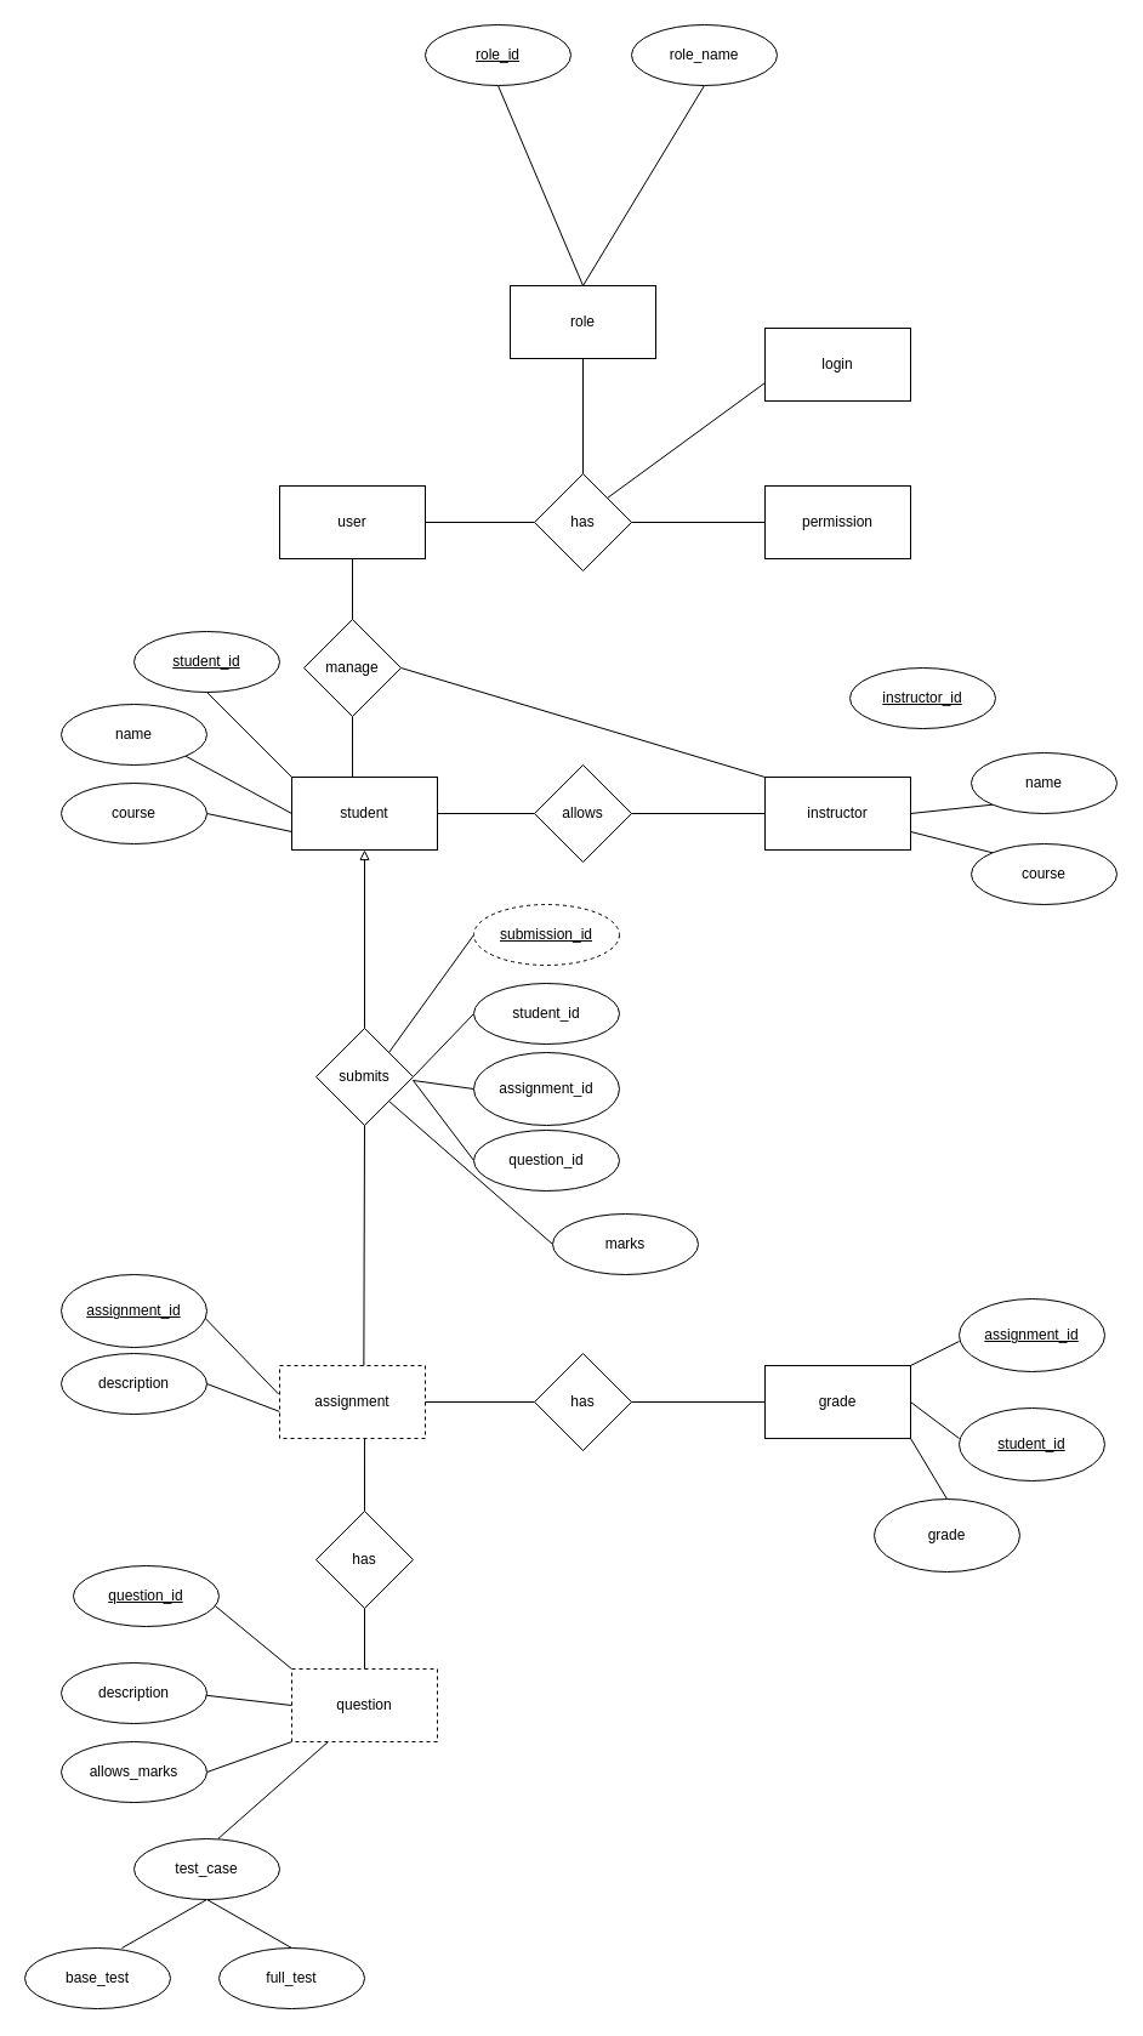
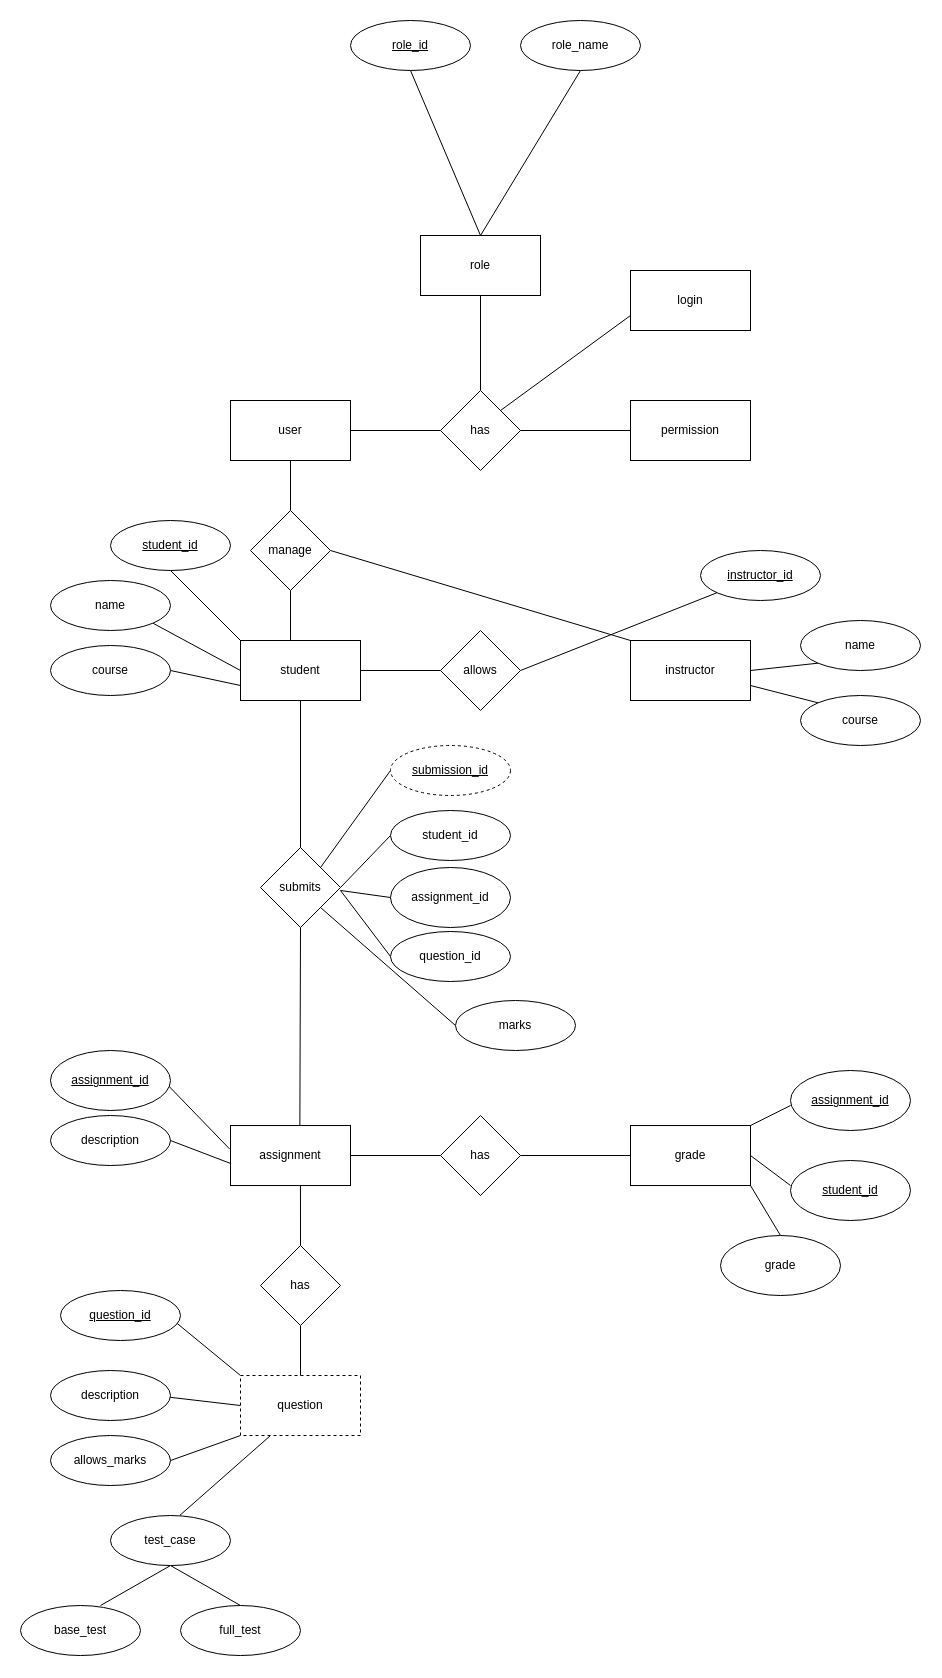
- <mxCell id="22" style="edgeStyle=none;rounded=0;orthogonalLoop=1;jettySize=auto;html=1;exitX=1;exitY=0.5;exitDx=0;exitDy=0;entryX=0;entryY=0.5;entryDx=0;entryDy=0;endArrow=none;endFill=0;" parent="1" source="24" target="10" edge="1"><mxGeometry relative="1" as="geometry" /></mxCell>
+ <mxCell id="22" style="edgeStyle=none;rounded=0;orthogonalLoop=1;jettySize=auto;html=1;exitX=1;exitY=0.5;exitDx=0;exitDy=0;endArrow=none;endFill=0;" parent="1" source="24" target="21" edge="1"><mxGeometry relative="1" as="geometry" /></mxCell>
- <mxCell id="25" style="edgeStyle=none;rounded=0;orthogonalLoop=1;jettySize=auto;html=1;exitX=0.5;exitY=0;exitDx=0;exitDy=0;entryX=0.5;entryY=1;entryDx=0;entryDy=0;endArrow=block;endFill=0;" parent="1" source="27" target="2" edge="1"><mxGeometry relative="1" as="geometry" /></mxCell>
+ <mxCell id="25" style="edgeStyle=none;rounded=0;orthogonalLoop=1;jettySize=auto;html=1;exitX=0.5;exitY=0;exitDx=0;exitDy=0;entryX=0.5;entryY=1;entryDx=0;entryDy=0;endArrow=none;endFill=0;" parent="1" source="27" target="2" edge="1"><mxGeometry relative="1" as="geometry" /></mxCell>
- <mxCell id="9" value="assignment" style="rounded=0;whiteSpace=wrap;html=1;dashed=1;" parent="1" vertex="1"><mxGeometry x="230" y="1125.03" width="120" height="60" as="geometry" /></mxCell>
+ <mxCell id="9" value="assignment" style="rounded=0;whiteSpace=wrap;html=1;" parent="1" vertex="1"><mxGeometry x="230" y="1125.03" width="120" height="60" as="geometry" /></mxCell>
